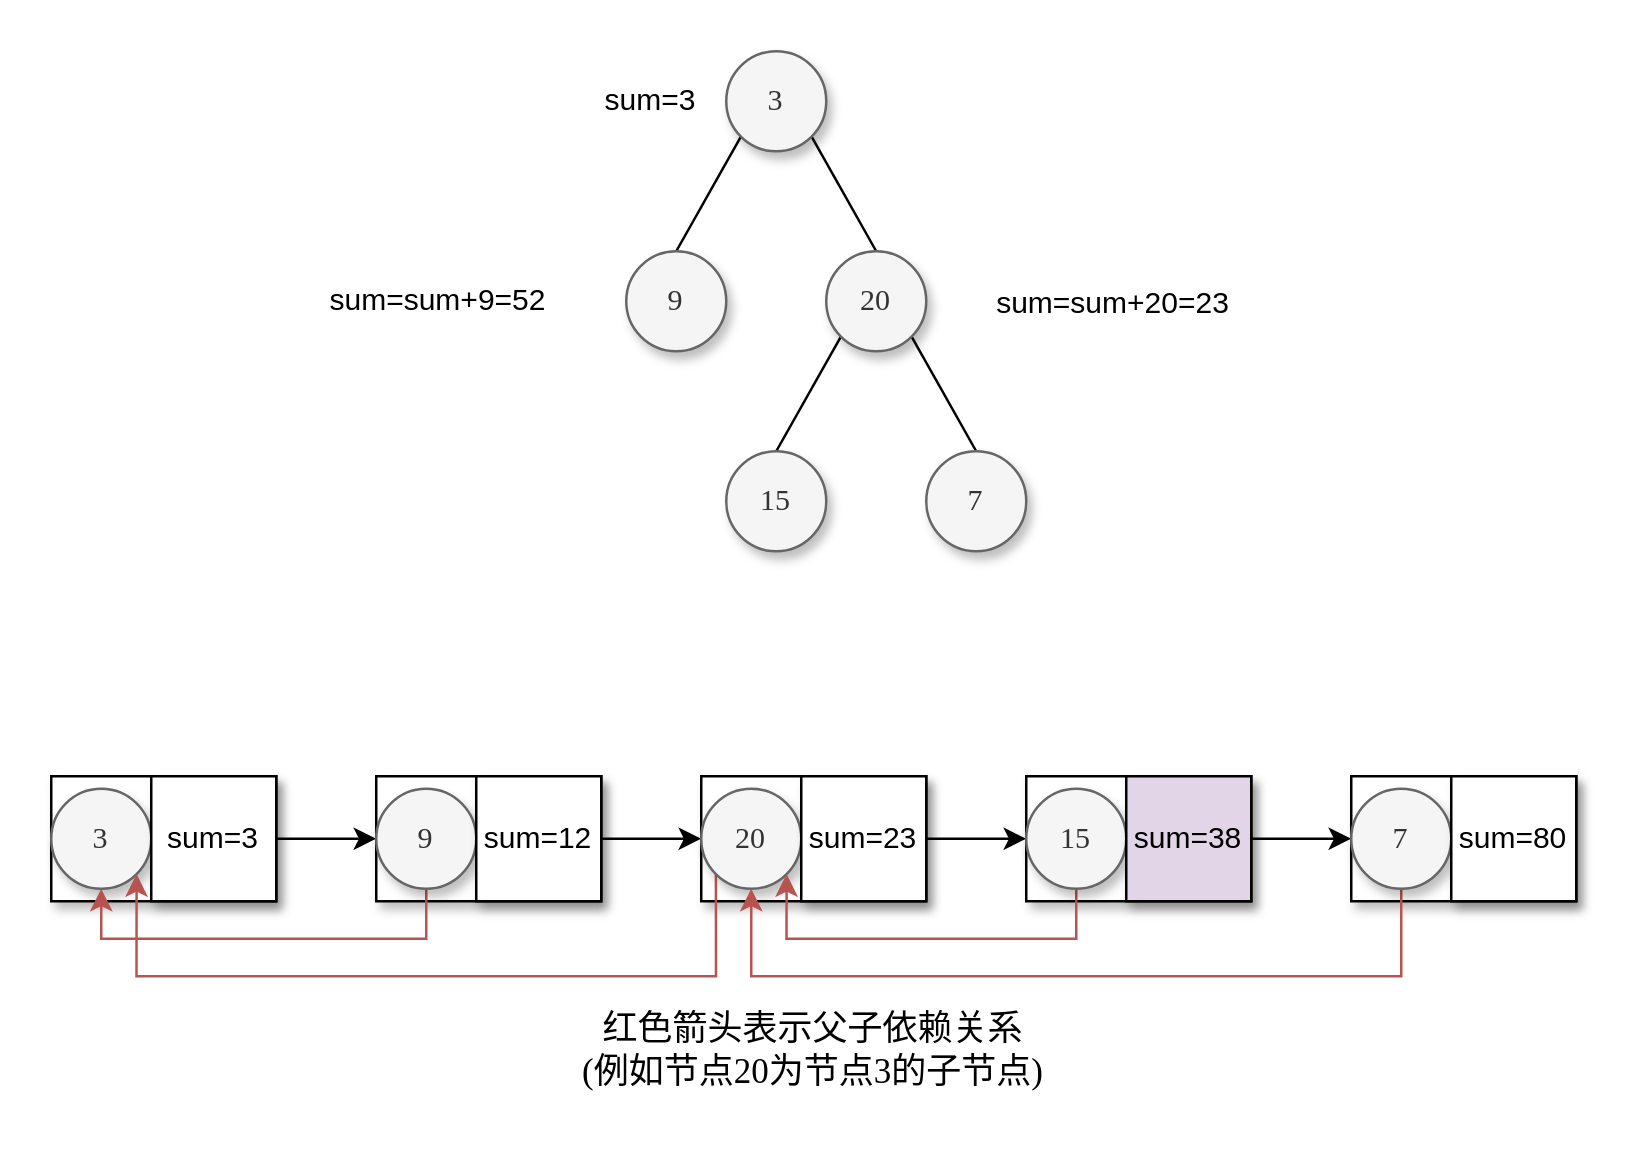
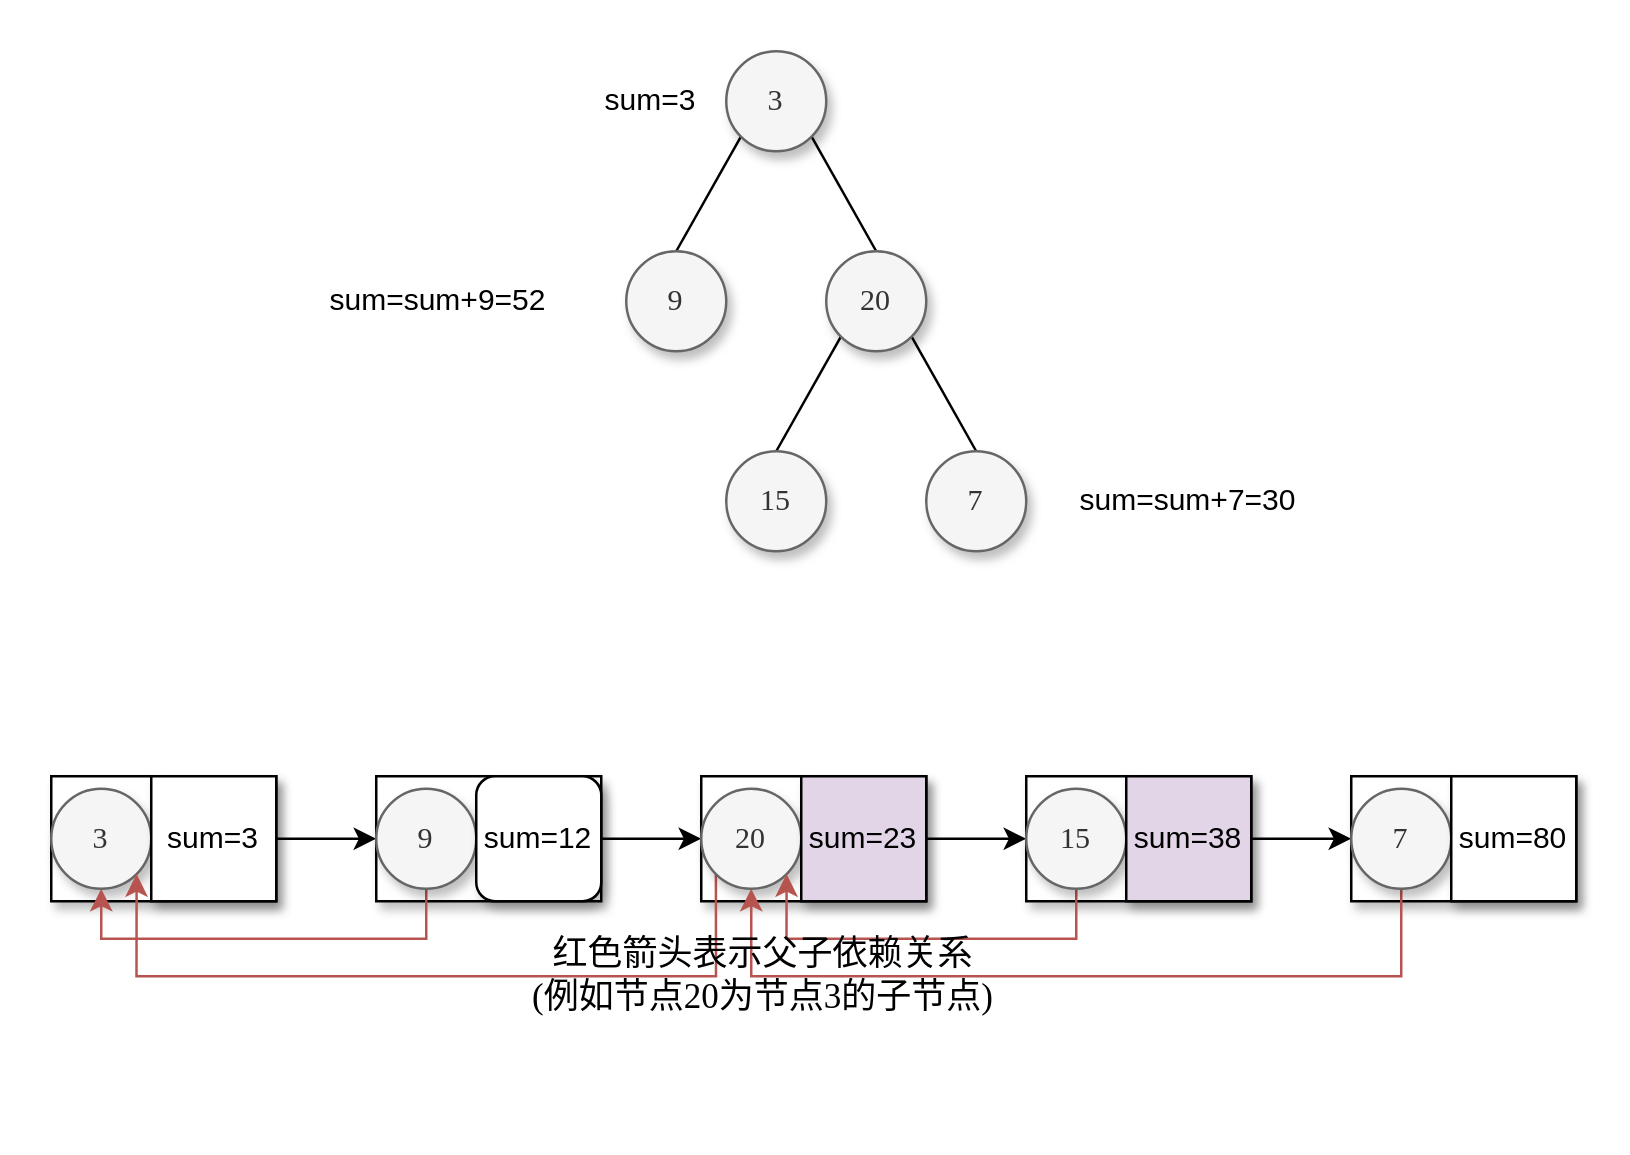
- <mxCell id="14" value="sum=sum+20=23" style="text;html=1;strokeColor=none;fillColor=none;align=center;verticalAlign=middle;whiteSpace=wrap;rounded=0;" parent="1" vertex="1"><mxGeometry x="390" y="101" width="110" height="40" as="geometry" /></mxCell>
+ <mxCell id="13" value="sum=sum+7=30" style="text;html=1;strokeColor=none;fillColor=none;align=center;verticalAlign=middle;whiteSpace=wrap;rounded=0;" parent="1" vertex="1"><mxGeometry x="420" y="180" width="110" height="40" as="geometry" /></mxCell>
- <mxCell id="23" value="sum=12" style="rounded=0;whiteSpace=wrap;html=1;shadow=1;" parent="1" vertex="1"><mxGeometry x="190" y="310" width="50" height="50" as="geometry" /></mxCell>
+ <mxCell id="23" value="sum=12" style="whiteSpace=wrap;html=1;shadow=1;rounded=1;" parent="1" vertex="1"><mxGeometry x="190" y="310" width="50" height="50" as="geometry" /></mxCell>
- <mxCell id="28" value="sum=23" style="rounded=0;whiteSpace=wrap;html=1;shadow=1;" parent="1" vertex="1"><mxGeometry x="320" y="310" width="50" height="50" as="geometry" /></mxCell>
+ <mxCell id="28" value="sum=23" style="rounded=0;whiteSpace=wrap;html=1;shadow=1;fillColor=#e1d5e7;" parent="1" vertex="1"><mxGeometry x="320" y="310" width="50" height="50" as="geometry" /></mxCell>
- <mxCell id="38" value="&lt;font face=&quot;Comic Sans MS&quot; style=&quot;font-size: 14px&quot;&gt;红色箭头表示父子依赖关系&lt;br&gt;(例如节点20为节点3的子节点)&lt;br&gt;&lt;/font&gt;" style="text;html=1;strokeColor=none;fillColor=none;align=center;verticalAlign=middle;whiteSpace=wrap;rounded=0;shadow=1;" parent="1" vertex="1"><mxGeometry x="225" y="400" width="200" height="40" as="geometry" /></mxCell>
+ <mxCell id="38" value="&lt;font face=&quot;Comic Sans MS&quot; style=&quot;font-size: 14px&quot;&gt;红色箭头表示父子依赖关系&lt;br&gt;(例如节点20为节点3的子节点)&lt;br&gt;&lt;/font&gt;" style="text;html=1;strokeColor=none;fillColor=none;align=center;verticalAlign=middle;whiteSpace=wrap;rounded=0;shadow=1;" parent="1" vertex="1"><mxGeometry x="205" y="370" width="200" height="40" as="geometry" /></mxCell>
